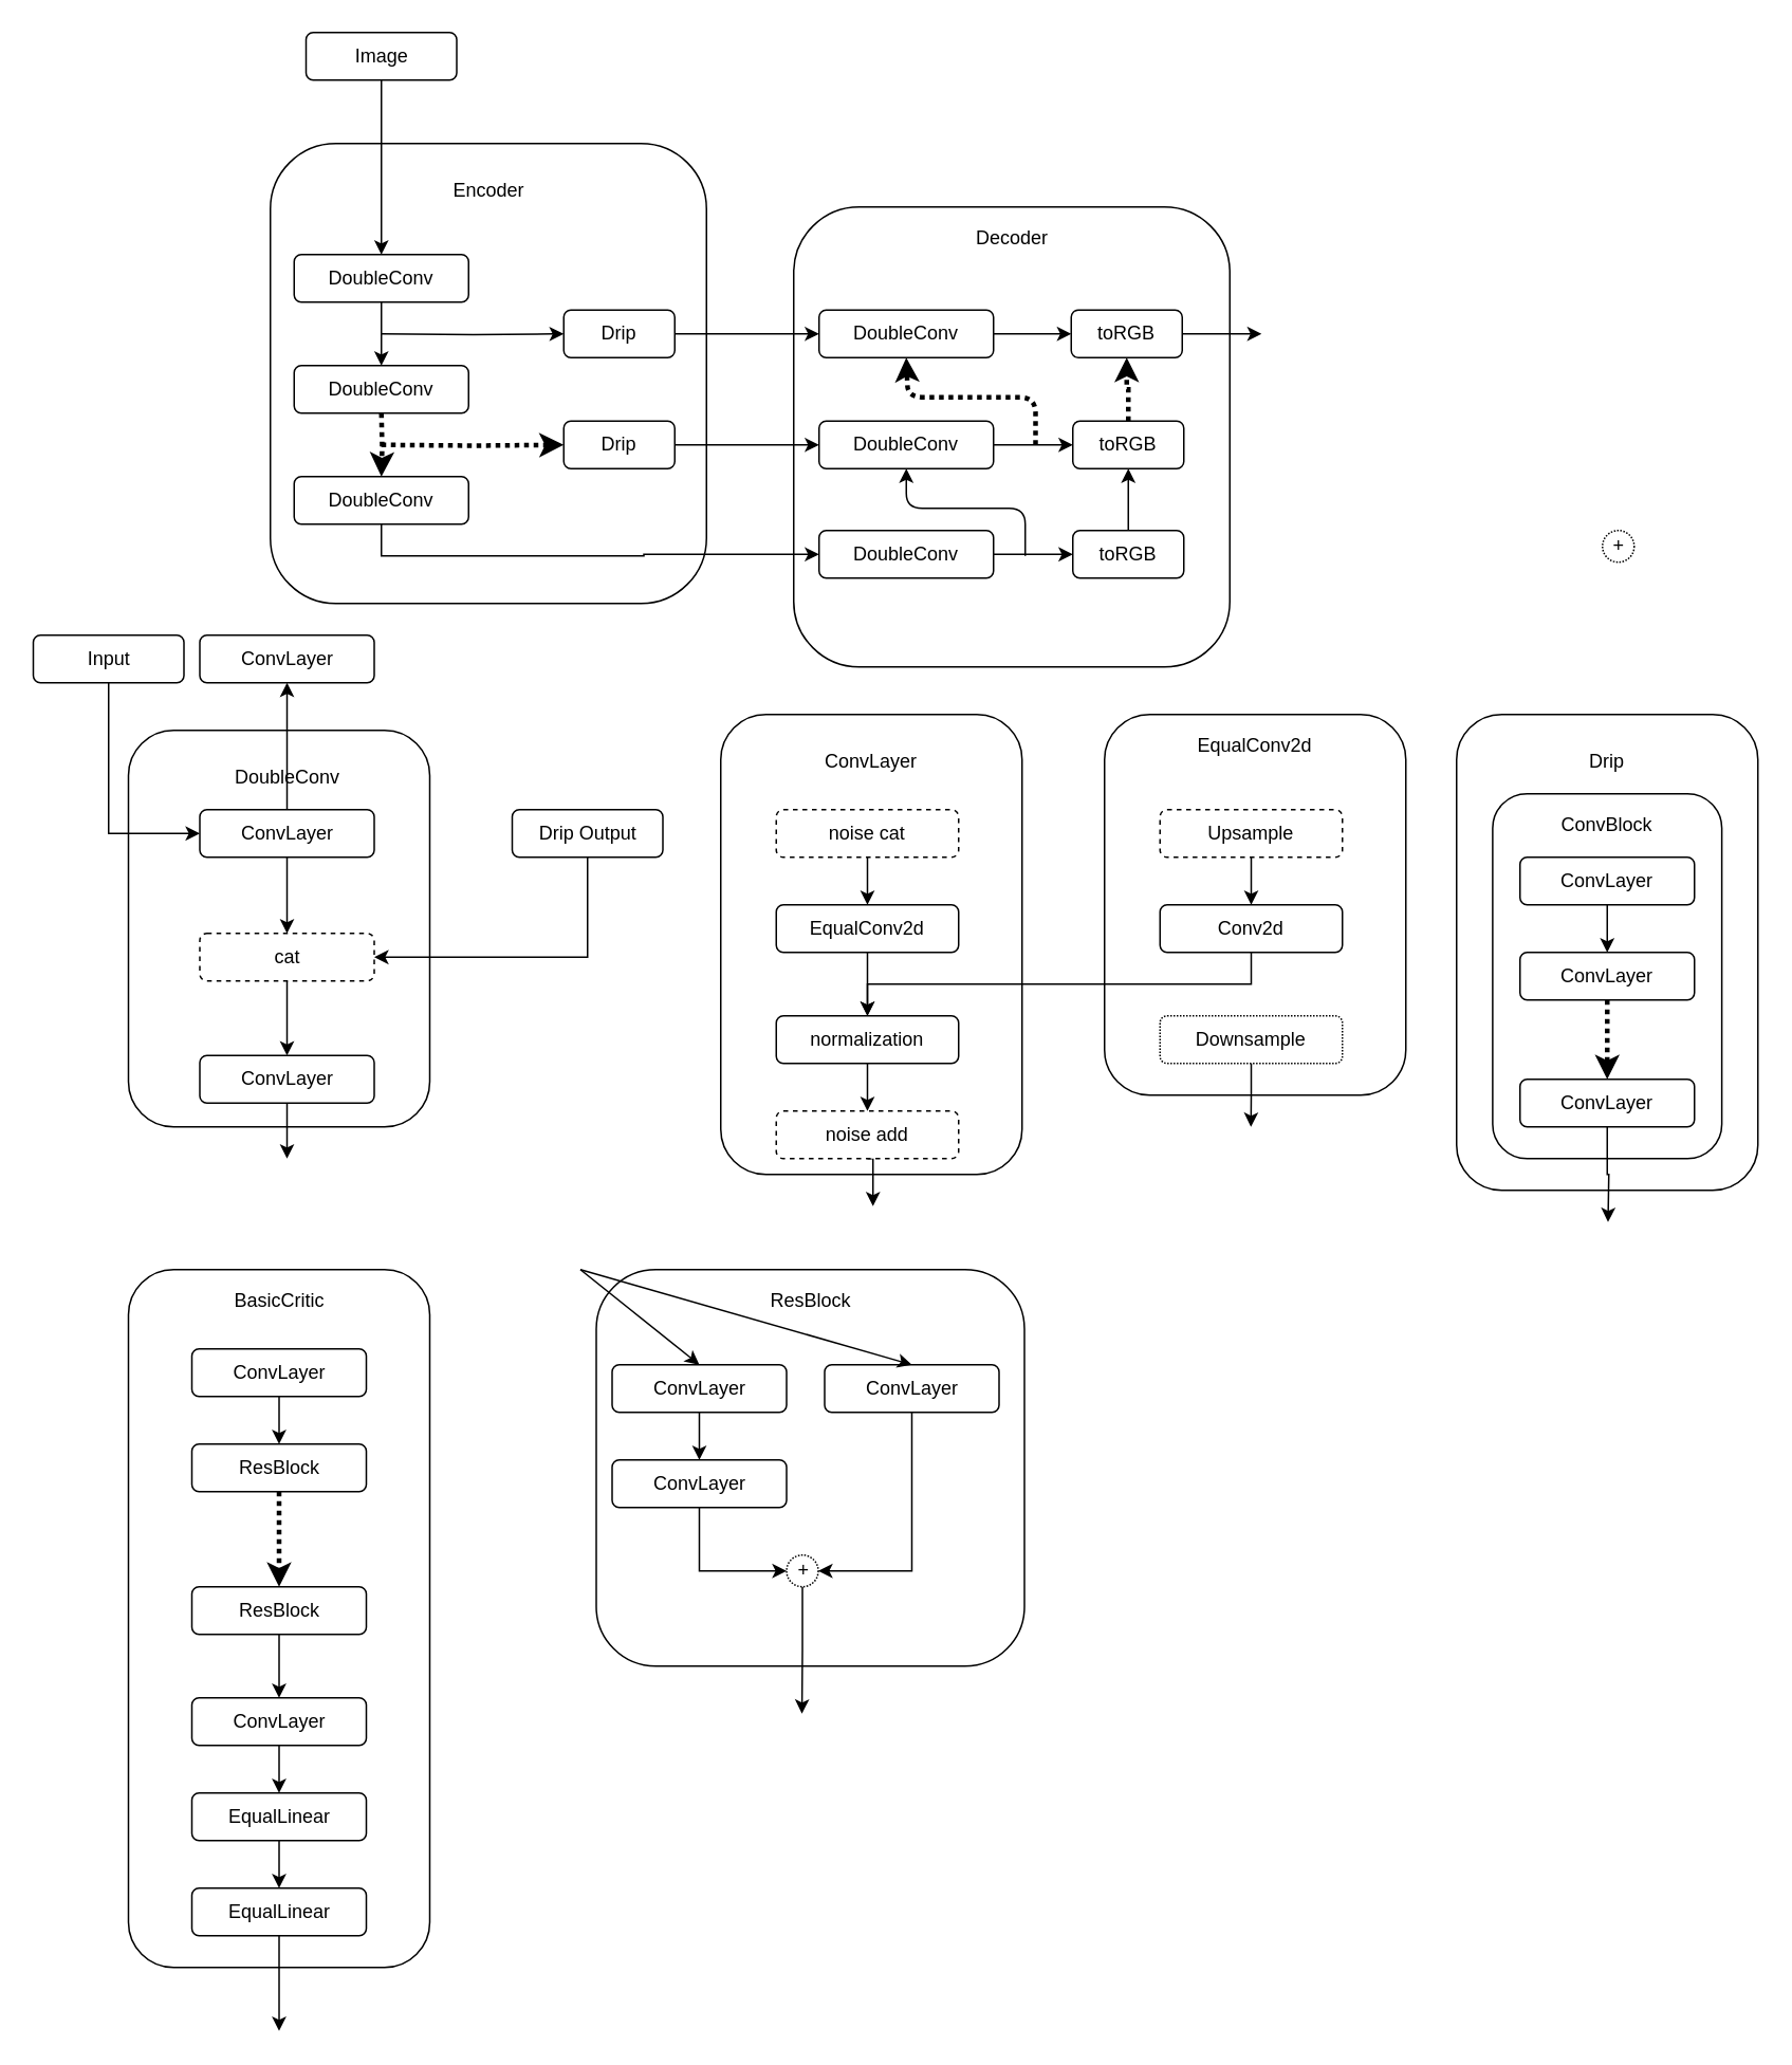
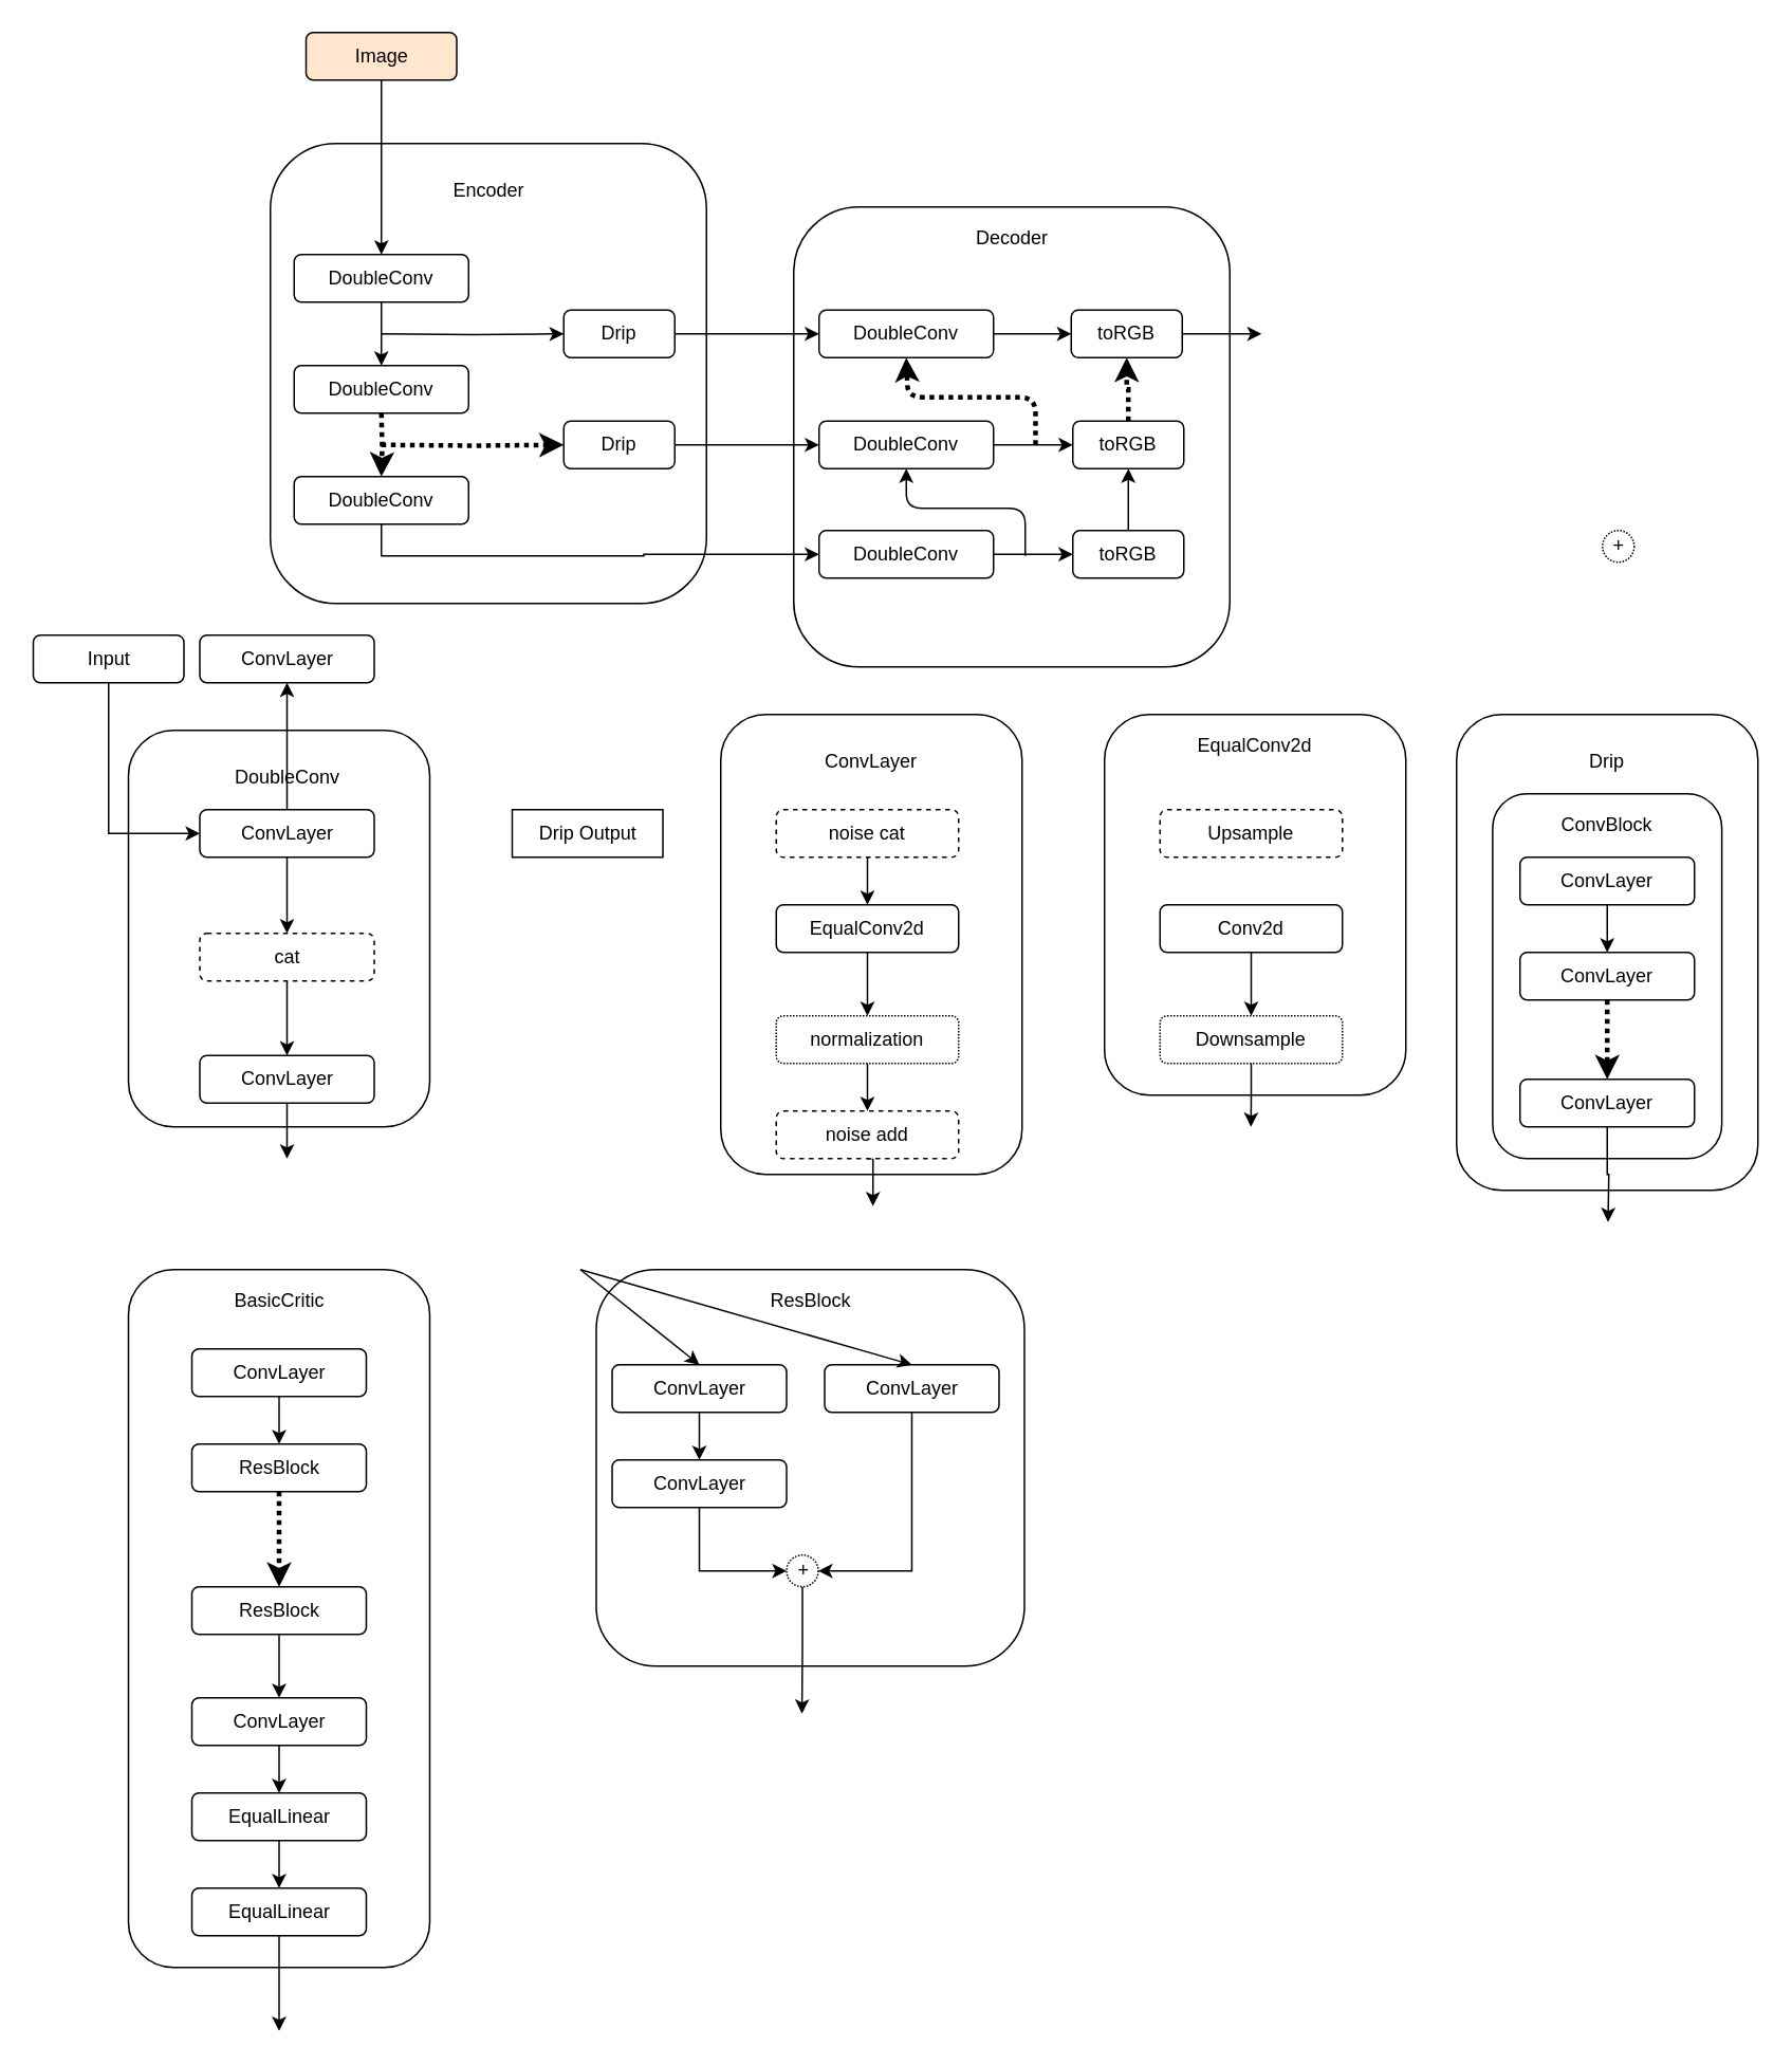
- <mxCell id="27" value="Image" style="rounded=1;whiteSpace=wrap;html=1;" parent="1" vertex="1"><mxGeometry x="192.5" width="95" height="30" as="geometry" y="20" /></mxCell>
+ <mxCell id="27" value="Image" style="rounded=1;whiteSpace=wrap;html=1;fillColor=#ffe6cc;" parent="1" vertex="1"><mxGeometry x="192.5" width="95" height="30" as="geometry" y="20" /></mxCell>
- <mxCell id="31" value="Drip Output" style="rounded=1;whiteSpace=wrap;html=1;" parent="1" vertex="1"><mxGeometry x="322.5" y="510" width="95" height="30" as="geometry" /></mxCell>
+ <mxCell id="31" value="Drip Output" style="whiteSpace=wrap;html=1;rounded=0;" parent="1" vertex="1"><mxGeometry x="322.5" y="510" width="95" height="30" as="geometry" /></mxCell>
- <mxCell id="44" style="edgeStyle=orthogonalEdgeStyle;rounded=0;orthogonalLoop=1;jettySize=auto;html=1;exitX=0.5;exitY=1;exitDx=0;exitDy=0;entryX=0.5;entryY=0;entryDx=0;entryDy=0;" parent="1" source="45" target="47" edge="1"><mxGeometry relative="1" as="geometry" /></mxCell>
- <mxCell id="30" style="edgeStyle=orthogonalEdgeStyle;rounded=0;orthogonalLoop=1;jettySize=auto;html=1;exitX=0.5;exitY=1;exitDx=0;exitDy=0;entryX=1;entryY=0.5;entryDx=0;entryDy=0;" parent="1" source="31" target="25" edge="1"><mxGeometry relative="1" as="geometry" /></mxCell>
- <mxCell id="46" style="edgeStyle=orthogonalEdgeStyle;rounded=0;orthogonalLoop=1;jettySize=auto;html=1;exitX=0.5;exitY=1;exitDx=0;exitDy=0;" parent="1" source="47" target="41" edge="1"><mxGeometry relative="1" as="geometry" /></mxCell>
+ <mxCell id="46" style="edgeStyle=orthogonalEdgeStyle;rounded=0;orthogonalLoop=1;jettySize=auto;html=1;exitX=0.5;exitY=1;exitDx=0;exitDy=0;entryX=0.5;entryY=0;entryDx=0;entryDy=0;" parent="1" source="47" target="49" edge="1"><mxGeometry relative="1" as="geometry" /></mxCell>
- <mxCell id="41" value="normalization" style="rounded=1;whiteSpace=wrap;html=1;dashed=0;dashPattern=1 1;" parent="1" vertex="1"><mxGeometry x="489" y="640" width="115" height="30" as="geometry" /></mxCell>
+ <mxCell id="41" value="normalization" style="rounded=1;whiteSpace=wrap;html=1;dashed=1;dashPattern=1 1;" parent="1" vertex="1"><mxGeometry x="489" y="640" width="115" height="30" as="geometry" /></mxCell>
